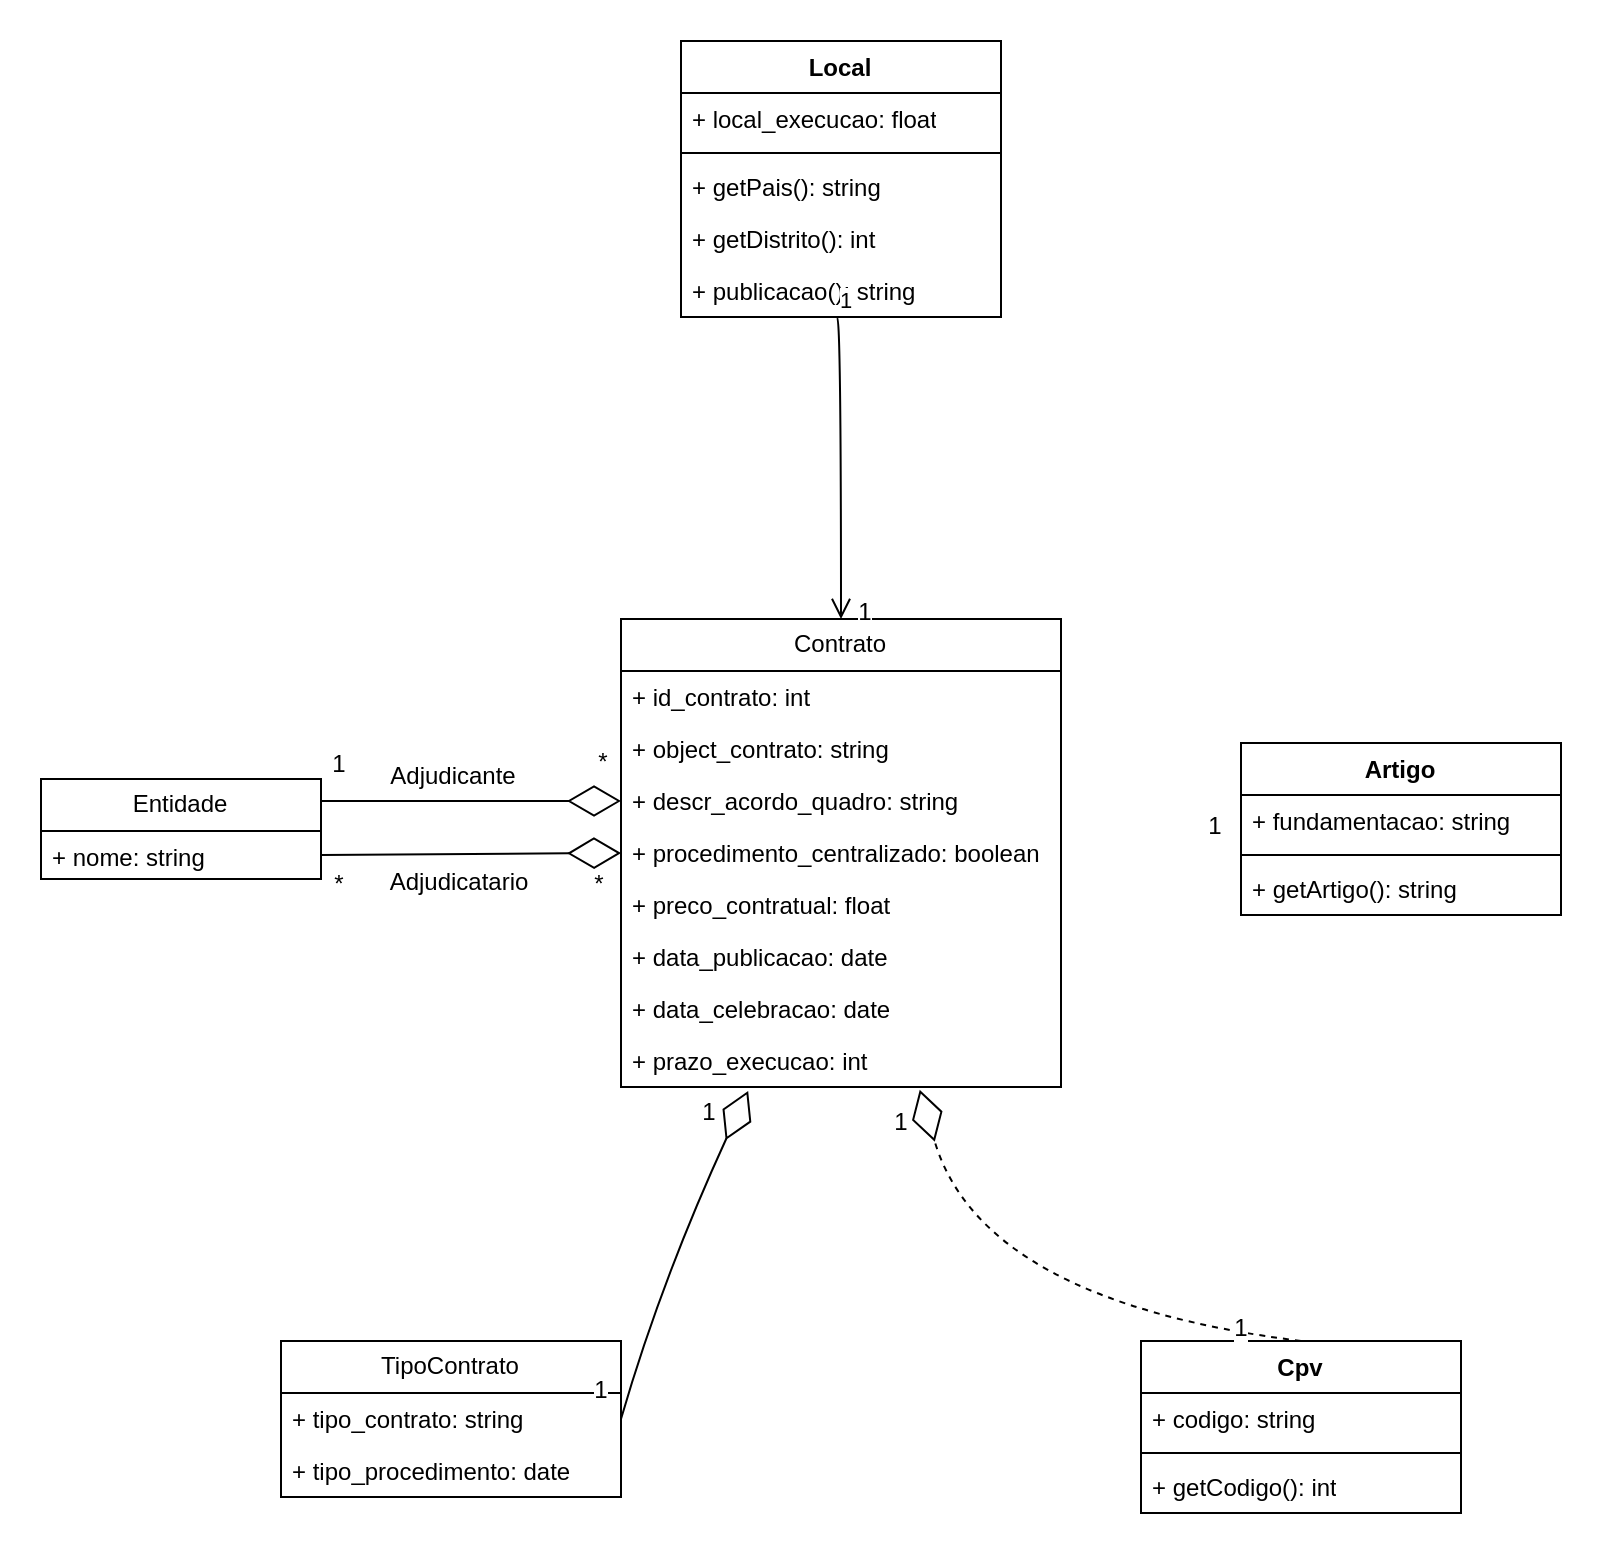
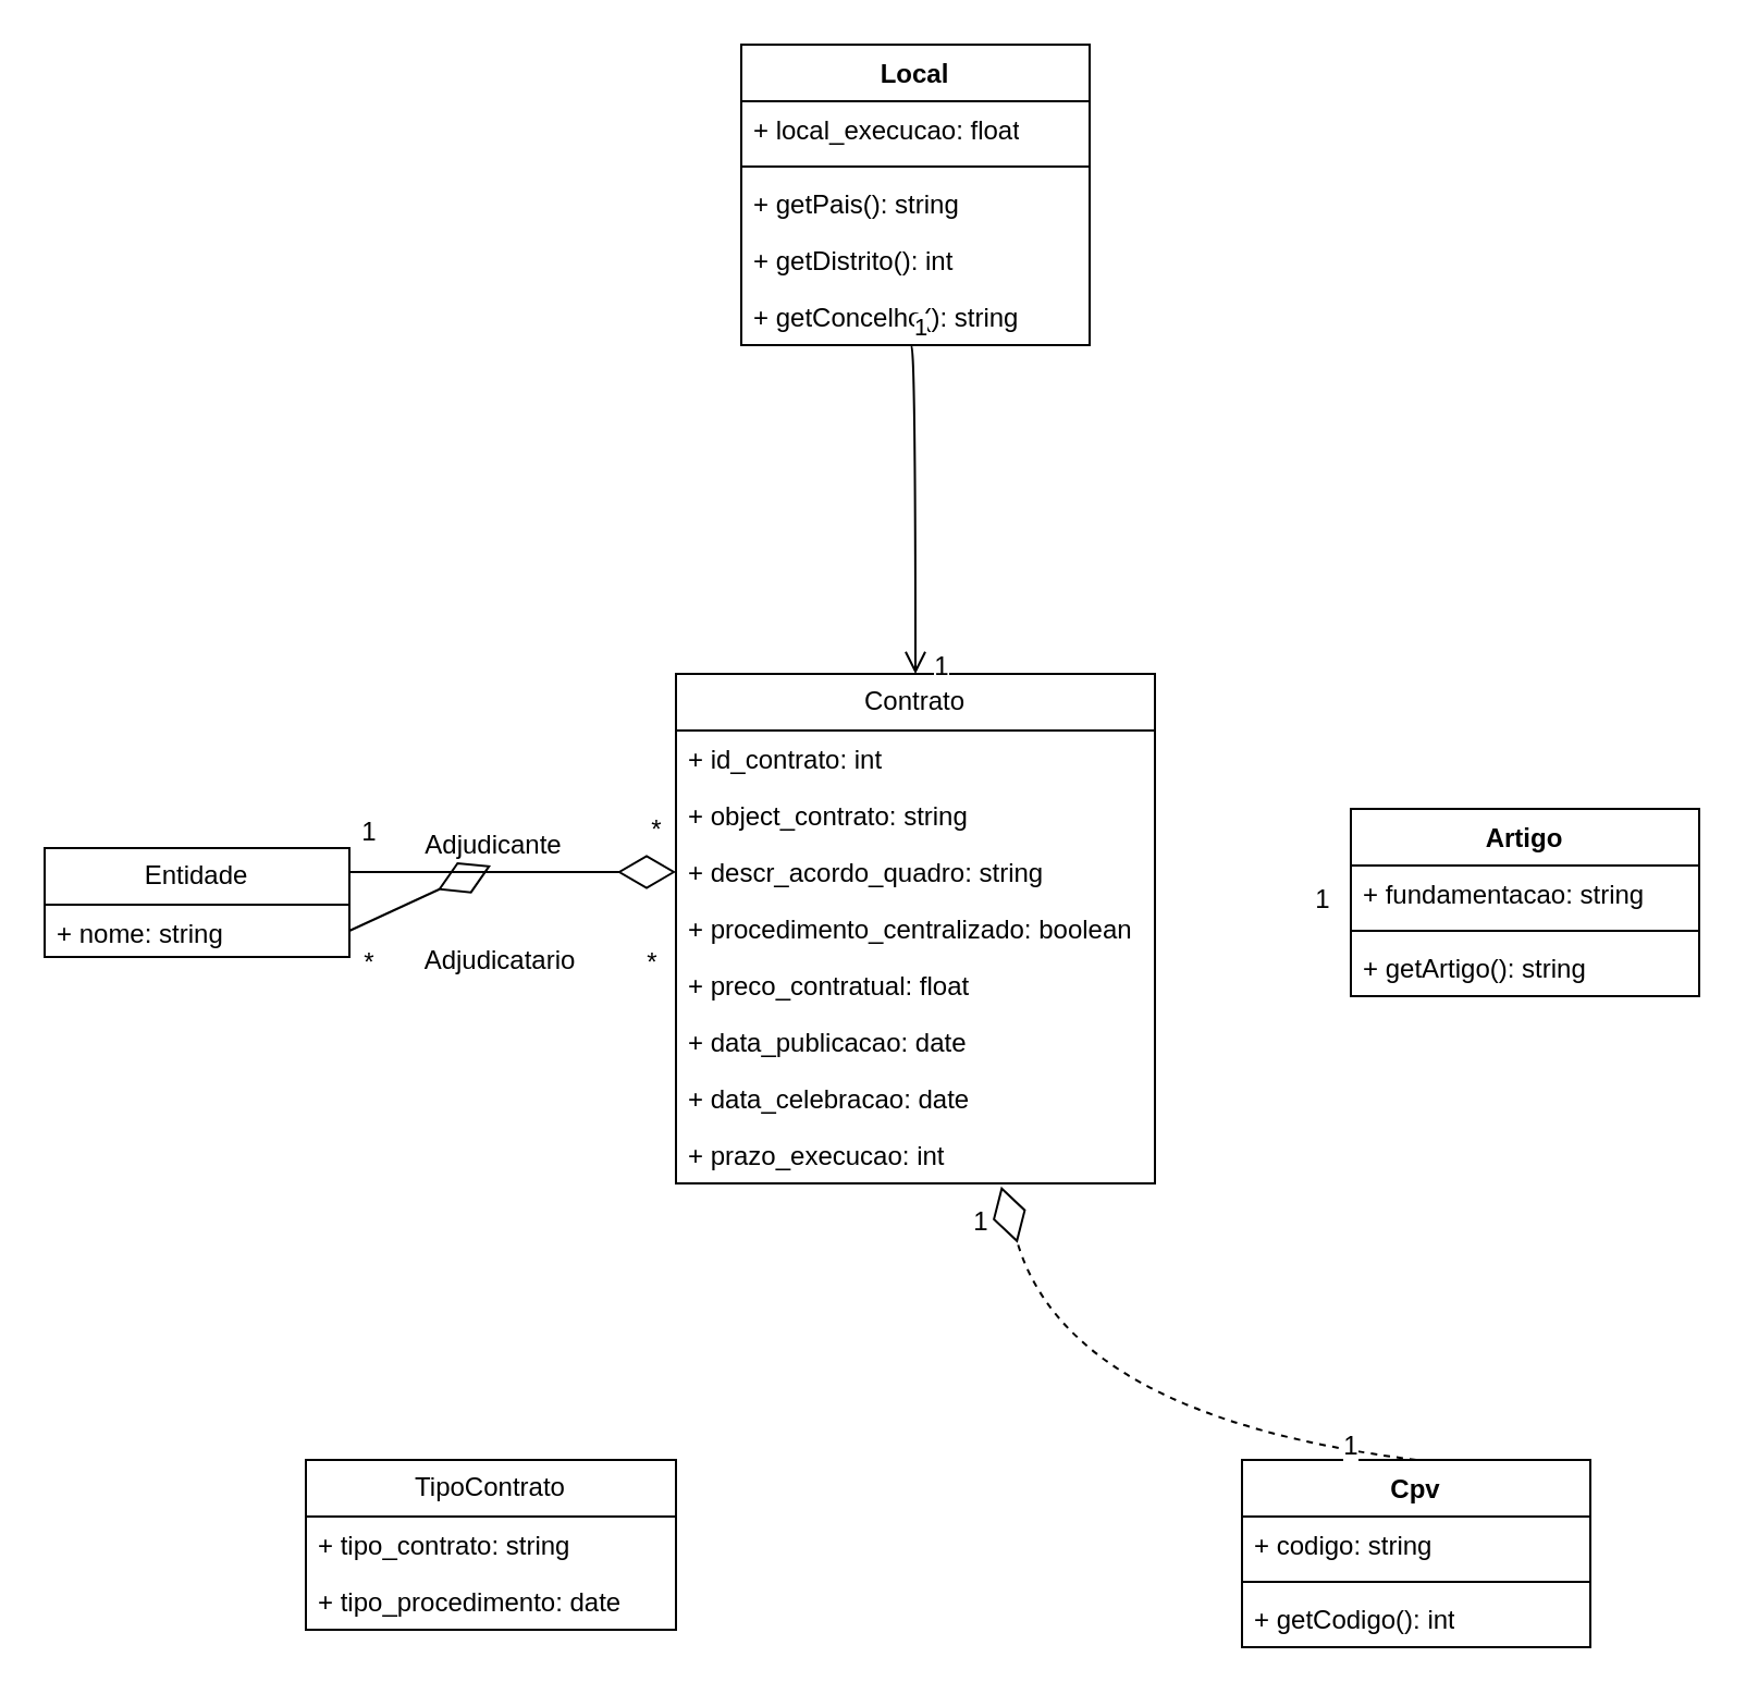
- <mxCell id="30" value="+ publicacao(): string" style="text;strokeColor=none;fillColor=none;align=left;verticalAlign=top;spacingLeft=4;spacingRight=4;overflow=hidden;rotatable=0;points=[[0,0.5],[1,0.5]];portConstraint=eastwest;whiteSpace=wrap;html=1;" vertex="1" parent="25"><mxGeometry y="112" width="160" height="26" as="geometry" /></mxCell>
+ <mxCell id="30" value="+ getConcelho(): string" style="text;strokeColor=none;fillColor=none;align=left;verticalAlign=top;spacingLeft=4;spacingRight=4;overflow=hidden;rotatable=0;points=[[0,0.5],[1,0.5]];portConstraint=eastwest;whiteSpace=wrap;html=1;" vertex="1" parent="25"><mxGeometry y="112" width="160" height="26" as="geometry" /></mxCell>
- <mxCell id="39" value="" style="endArrow=diamondThin;endFill=0;endSize=24;html=1;rounded=0;fontSize=12;curved=1;exitX=1;exitY=0.5;exitDx=0;exitDy=0;entryX=0;entryY=0.5;entryDx=0;entryDy=0;" edge="1" parent="1" source="35" target="6"><mxGeometry width="160" relative="1" as="geometry"><mxPoint x="160" y="440" as="sourcePoint" /><mxPoint x="320" y="440" as="targetPoint" /></mxGeometry></mxCell>
+ <mxCell id="39" value="" style="endArrow=diamondThin;endFill=0;endSize=24;html=1;rounded=0;fontSize=12;curved=1;exitX=1;exitY=0.5;exitDx=0;exitDy=0;" edge="1" parent="1" source="35" target="43"><mxGeometry width="160" relative="1" as="geometry"><mxPoint x="160" y="440" as="sourcePoint" /><mxPoint x="320" y="440" as="targetPoint" /></mxGeometry></mxCell>
- <mxCell id="36" value="" style="endArrow=diamondThin;endFill=0;endSize=24;html=1;rounded=0;fontSize=12;curved=1;exitX=1;exitY=0.5;exitDx=0;exitDy=0;entryX=0.289;entryY=1.077;entryDx=0;entryDy=0;entryPerimeter=0;" edge="1" parent="1" source="19" target="10"><mxGeometry width="160" relative="1" as="geometry"><mxPoint x="270" y="709" as="sourcePoint" /><mxPoint x="375.221" y="517" as="targetPoint" /><Array as="points"><mxPoint x="330" y="640" /></Array></mxGeometry></mxCell>
- <mxCell id="37" value="1" style="edgeLabel;html=1;align=center;verticalAlign=middle;resizable=0;points=[];fontSize=12;" vertex="1" connectable="0" parent="36"><mxGeometry x="-0.878" relative="1" as="geometry"><mxPoint x="-14" y="-4" as="offset" /></mxGeometry></mxCell>
- <mxCell id="38" value="&lt;div&gt;1&lt;/div&gt;" style="edgeLabel;html=1;align=center;verticalAlign=middle;resizable=0;points=[];fontSize=12;" vertex="1" connectable="0" parent="36"><mxGeometry x="0.876" y="-1" relative="1" as="geometry"><mxPoint x="-16" as="offset" /></mxGeometry></mxCell>
